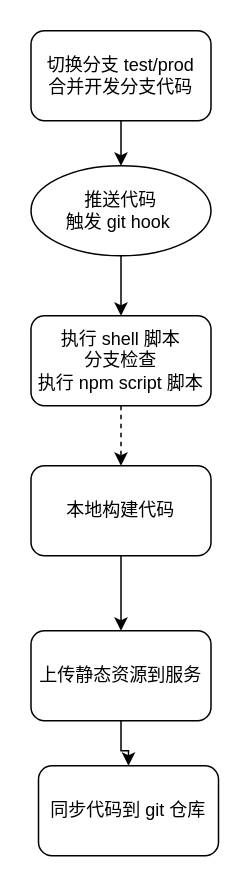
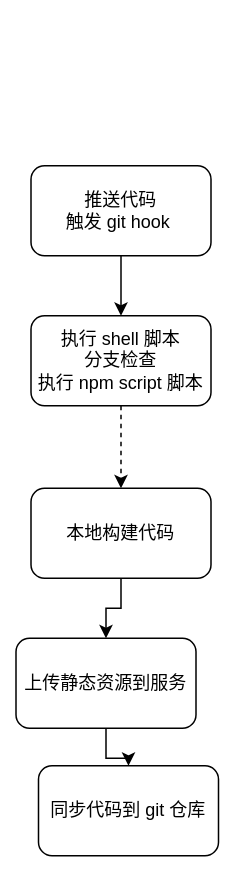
- <mxCell id="3" value="切换分支 test/prod&lt;br&gt;合并开发分支代码" style="rounded=1;whiteSpace=wrap;html=1;" vertex="1" parent="1"><mxGeometry x="20" y="20" width="120" height="60" as="geometry" /></mxCell>
- <mxCell id="2" value="" style="edgeStyle=orthogonalEdgeStyle;rounded=0;orthogonalLoop=1;jettySize=auto;html=1;" edge="1" parent="1" source="3" target="5"><mxGeometry relative="1" as="geometry" /></mxCell>
- <mxCell id="5" value="推送代码&lt;br&gt;触发 git hook&amp;nbsp;" style="ellipse;whiteSpace=wrap;html=1;" vertex="1" parent="1"><mxGeometry x="20" y="110" width="120" height="60" as="geometry" /></mxCell>
+ <mxCell id="5" value="推送代码&lt;br&gt;触发 git hook&amp;nbsp;" style="whiteSpace=wrap;html=1;rounded=1;" vertex="1" parent="1"><mxGeometry x="20" y="110" width="120" height="60" as="geometry" /></mxCell>
- <mxCell id="9" value="本地构建代码" style="whiteSpace=wrap;html=1;rounded=1;" vertex="1" parent="1"><mxGeometry x="20" y="310" width="120" height="60" as="geometry" /></mxCell>
+ <mxCell id="9" value="本地构建代码" style="whiteSpace=wrap;html=1;rounded=1;" vertex="1" parent="1"><mxGeometry x="20" y="325" width="120" height="60" as="geometry" /></mxCell>
- <mxCell id="11" value="上传静态资源到服务" style="whiteSpace=wrap;html=1;rounded=1;" vertex="1" parent="1"><mxGeometry x="20" y="420" width="120" height="60" as="geometry" /></mxCell>
+ <mxCell id="11" value="上传静态资源到服务" style="whiteSpace=wrap;html=1;rounded=1;" vertex="1" parent="1"><mxGeometry x="10" y="425" width="120" height="60" as="geometry" /></mxCell>
